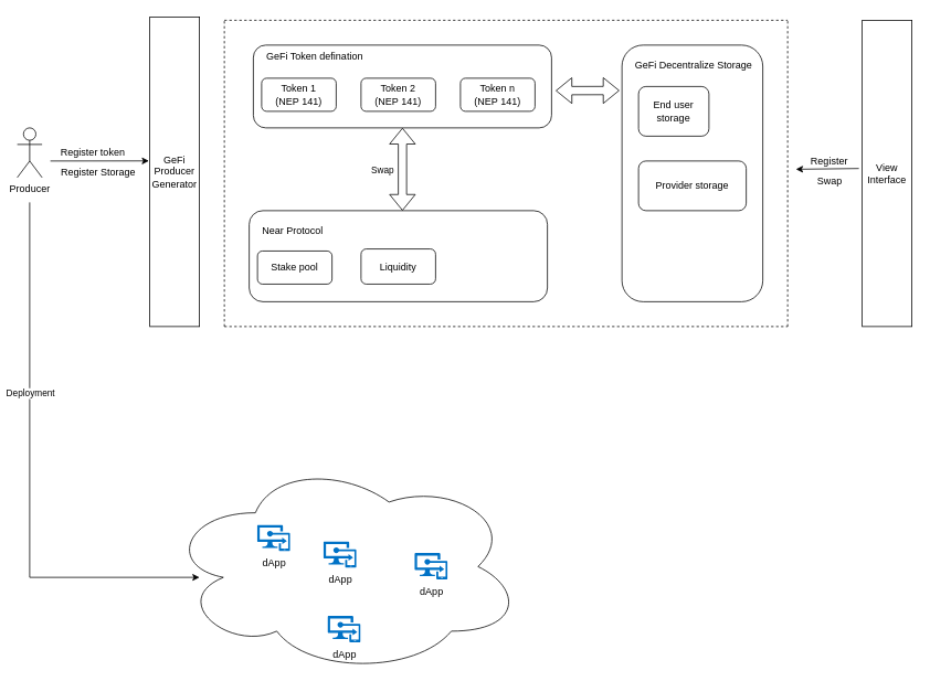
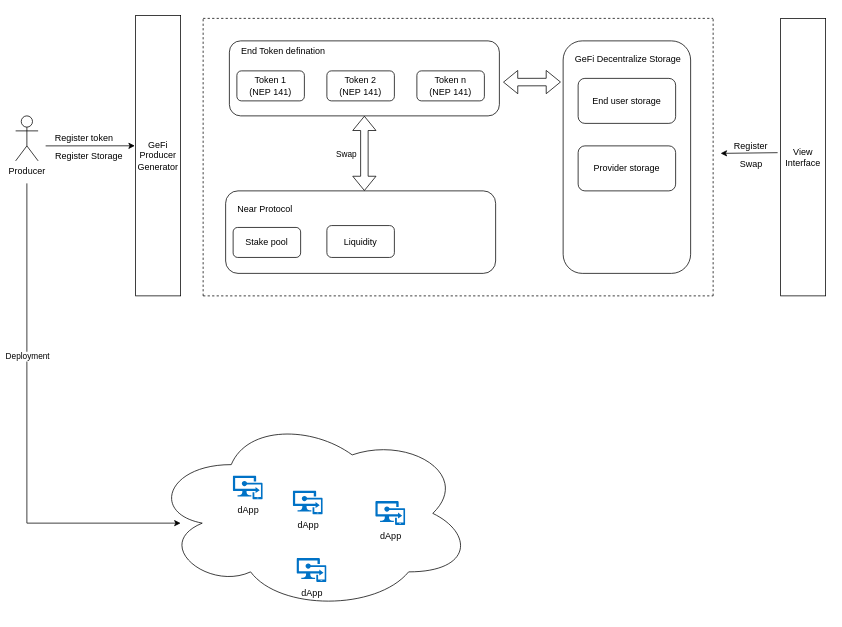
- <mxCell id="9" value="GeFi Token defination" style="text;strokeColor=none;fillColor=none;align=left;verticalAlign=top;spacingLeft=4;spacingRight=4;overflow=hidden;rotatable=0;points=[[0,0.5],[1,0.5]];portConstraint=eastwest;" parent="1" vertex="1"><mxGeometry x="315" y="54" width="130" height="26" as="geometry" /></mxCell>
+ <mxCell id="9" value="End Token defination" style="text;strokeColor=none;fillColor=none;align=left;verticalAlign=top;spacingLeft=4;spacingRight=4;overflow=hidden;rotatable=0;points=[[0,0.5],[1,0.5]];portConstraint=eastwest;" parent="1" vertex="1"><mxGeometry x="315" y="54" width="130" height="26" as="geometry" /></mxCell>
- <mxCell id="16" value="End user storage" style="rounded=1;whiteSpace=wrap;html=1;" parent="1" vertex="1"><mxGeometry x="770" y="104" width="85" height="60" as="geometry" /></mxCell>
+ <mxCell id="16" value="End user storage" style="rounded=1;whiteSpace=wrap;html=1;" parent="1" vertex="1"><mxGeometry x="770" y="104" width="130" height="60" as="geometry" /></mxCell>
